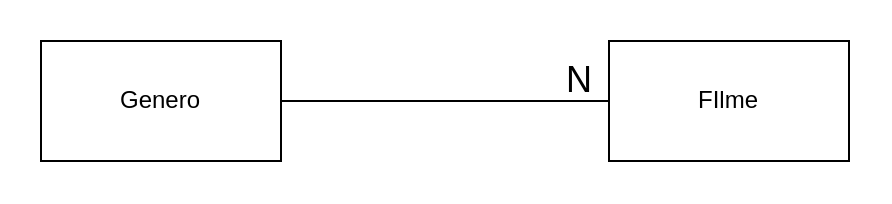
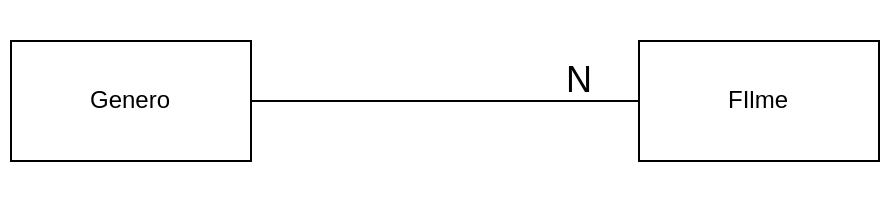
- <mxCell id="3" value="Genero" style="rounded=0;whiteSpace=wrap;html=1;" vertex="1" parent="1"><mxGeometry x="20" y="20" width="120" height="60" as="geometry" /></mxCell>
+ <mxCell id="3" value="Genero" style="rounded=0;whiteSpace=wrap;html=1;" vertex="1" parent="1"><mxGeometry x="5" y="20" width="120" height="60" as="geometry" /></mxCell>
- <mxCell id="4" value="FIlme" style="rounded=0;whiteSpace=wrap;html=1;" vertex="1" parent="1"><mxGeometry x="304" y="20" width="120" height="60" as="geometry" /></mxCell>
+ <mxCell id="4" value="FIlme" style="rounded=0;whiteSpace=wrap;html=1;" vertex="1" parent="1"><mxGeometry x="319" y="20" width="120" height="60" as="geometry" /></mxCell>
